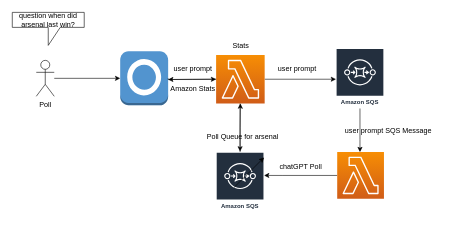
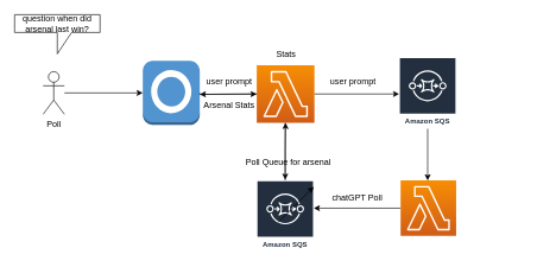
- <mxCell id="24" value="Amazon Stats" style="text;html=1;align=center;verticalAlign=middle;resizable=0;points=[];autosize=1;strokeColor=none;fillColor=none;" parent="1" vertex="1"><mxGeometry x="275.5" y="132" width="90" height="30" as="geometry" /></mxCell>
+ <mxCell id="24" value="Arsenal Stats" style="text;html=1;align=center;verticalAlign=middle;resizable=0;points=[];autosize=1;strokeColor=none;fillColor=none;" parent="1" vertex="1"><mxGeometry x="275.5" y="132" width="90" height="30" as="geometry" /></mxCell>
- <mxCell id="22" value="user prompt SQS Message" style="text;html=1;align=center;verticalAlign=middle;resizable=0;points=[];autosize=1;strokeColor=none;fillColor=none;" parent="1" vertex="1"><mxGeometry x="561.5" y="202" width="170" height="30" as="geometry" /></mxCell>
